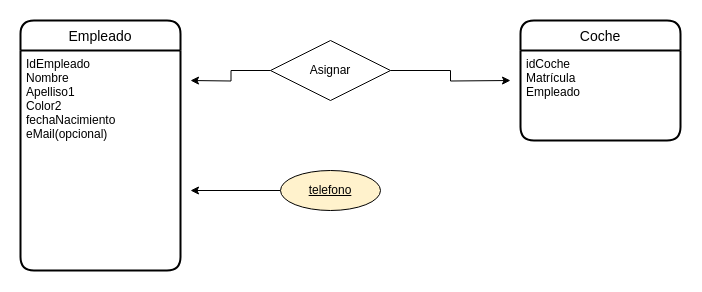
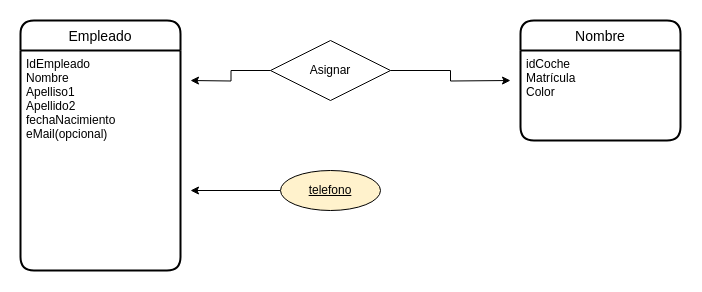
- <mxCell id="4" value="Coche" style="swimlane;childLayout=stackLayout;horizontal=1;startSize=30;horizontalStack=0;rounded=1;fontSize=14;fontStyle=0;strokeWidth=2;resizeParent=0;resizeLast=1;shadow=0;dashed=0;align=center;" vertex="1" parent="1"><mxGeometry x="520" y="20" width="160" height="120" as="geometry" /></mxCell>
+ <mxCell id="4" value="Nombre" style="swimlane;childLayout=stackLayout;horizontal=1;startSize=30;horizontalStack=0;rounded=1;fontSize=14;fontStyle=0;strokeWidth=2;resizeParent=0;resizeLast=1;shadow=0;dashed=0;align=center;" vertex="1" parent="1"><mxGeometry x="520" y="20" width="160" height="120" as="geometry" /></mxCell>
- <mxCell id="3" value="IdEmpleado&#10;Nombre&#10;Apelliso1&#10;Color2&#10;fechaNacimiento&#10;eMail(opcional)" style="align=left;strokeColor=none;fillColor=none;spacingLeft=4;fontSize=12;verticalAlign=top;resizable=0;rotatable=0;part=1;" vertex="1" parent="2"><mxGeometry y="30" width="160" height="220" as="geometry" /></mxCell>
+ <mxCell id="3" value="IdEmpleado&#10;Nombre&#10;Apelliso1&#10;Apellido2&#10;fechaNacimiento&#10;eMail(opcional)" style="align=left;strokeColor=none;fillColor=none;spacingLeft=4;fontSize=12;verticalAlign=top;resizable=0;rotatable=0;part=1;" vertex="1" parent="2"><mxGeometry y="30" width="160" height="220" as="geometry" /></mxCell>
- <mxCell id="5" value="idCoche&#10;Matrícula&#10;Empleado" style="align=left;strokeColor=none;fillColor=none;spacingLeft=4;fontSize=12;verticalAlign=top;resizable=0;rotatable=0;part=1;" vertex="1" parent="4"><mxGeometry y="30" width="160" height="90" as="geometry" /></mxCell>
+ <mxCell id="5" value="idCoche&#10;Matrícula&#10;Color" style="align=left;strokeColor=none;fillColor=none;spacingLeft=4;fontSize=12;verticalAlign=top;resizable=0;rotatable=0;part=1;" vertex="1" parent="4"><mxGeometry y="30" width="160" height="90" as="geometry" /></mxCell>
